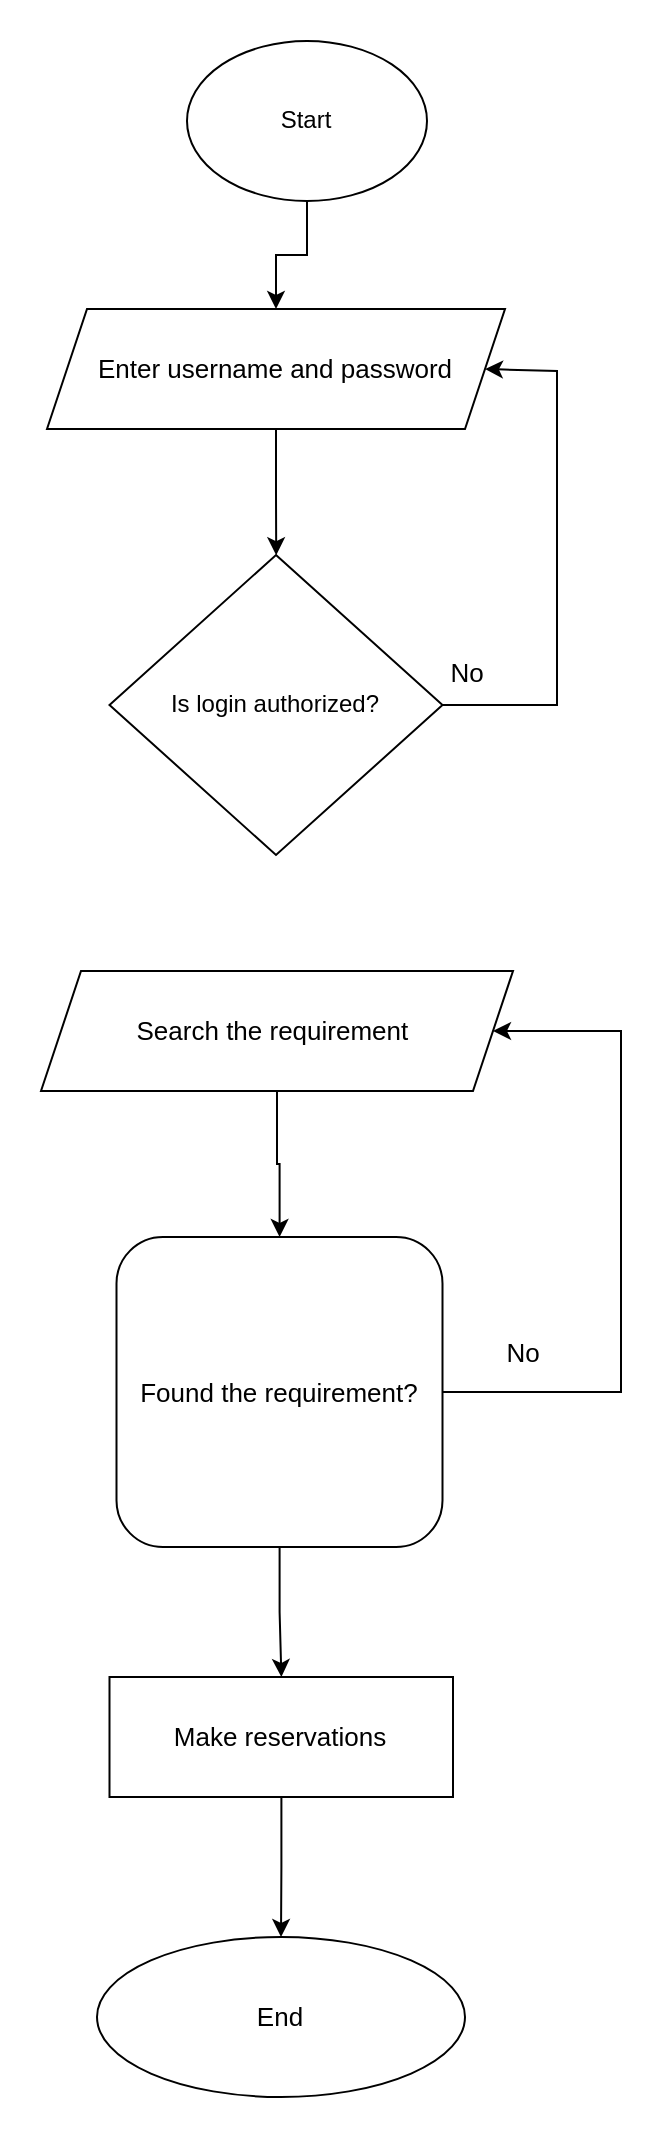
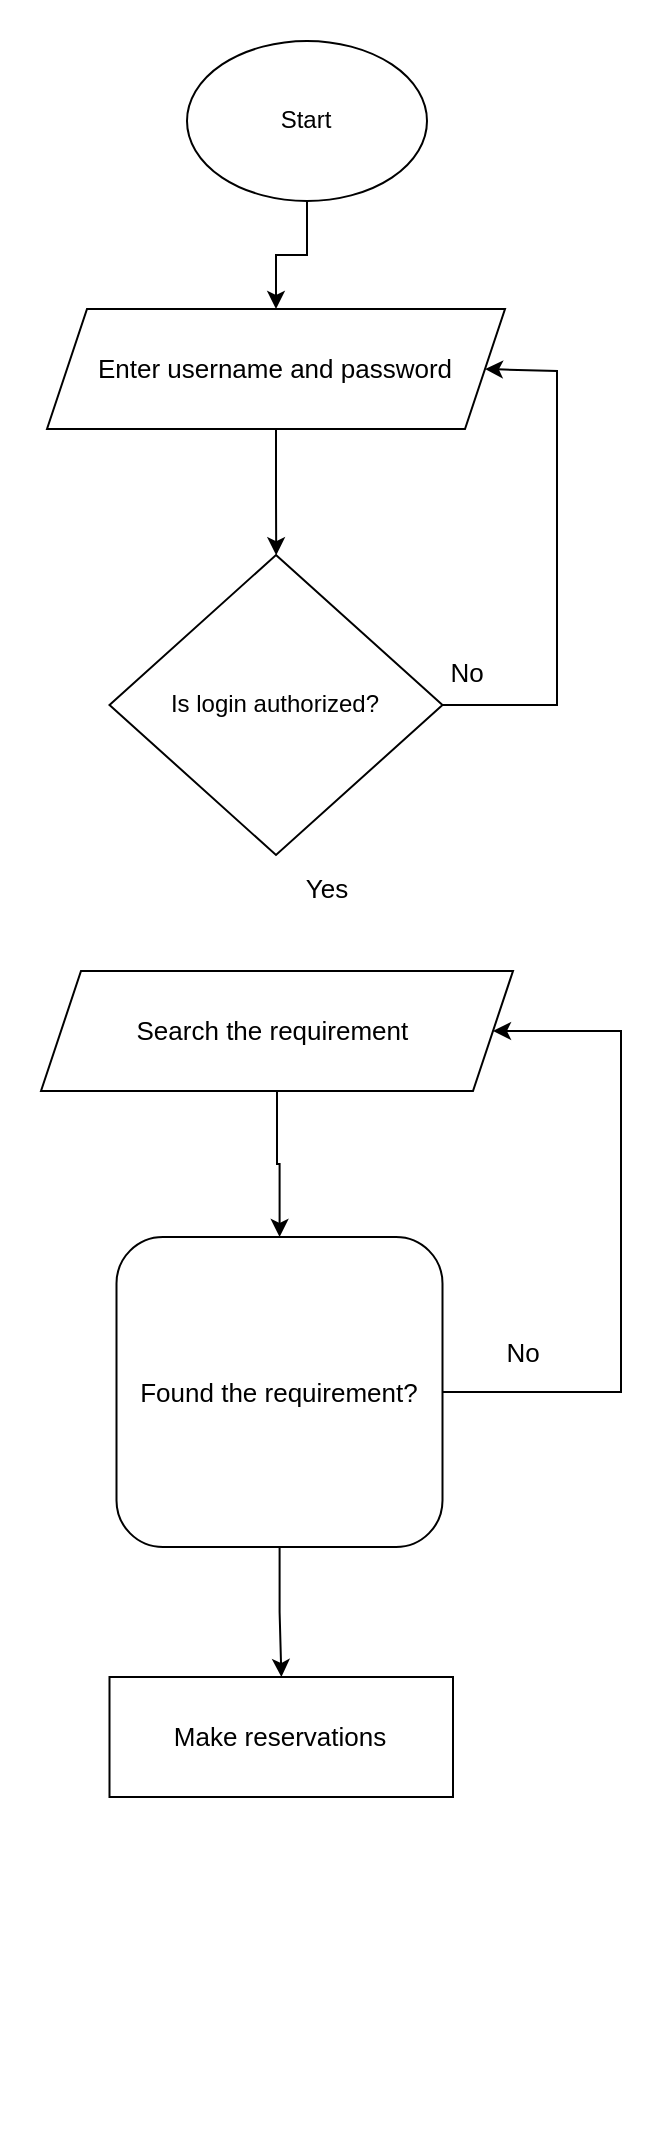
+ <mxCell id="11" value="Yes" style="text;html=1;align=center;verticalAlign=middle;resizable=0;points=[];autosize=1;strokeColor=none;fillColor=none;fontSize=13;" vertex="1" parent="1"><mxGeometry x="143" y="430" width="39" height="28" as="geometry" /></mxCell>
- <mxCell id="16" value="" style="edgeStyle=orthogonalEdgeStyle;rounded=0;orthogonalLoop=1;jettySize=auto;html=1;fontSize=13;" edge="1" parent="1" source="17" target="18"><mxGeometry relative="1" as="geometry" /></mxCell>
- <mxCell id="18" value="End" style="ellipse;whiteSpace=wrap;html=1;fontSize=13;" vertex="1" parent="1"><mxGeometry x="48" y="968" width="184" height="80" as="geometry" /></mxCell>
